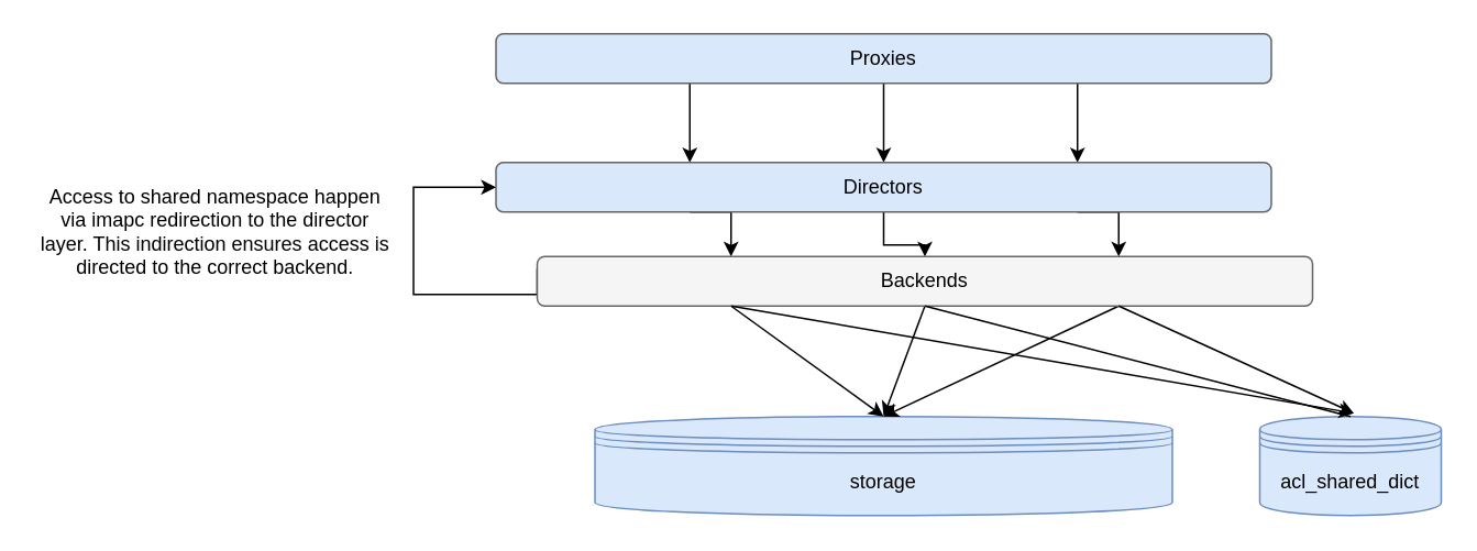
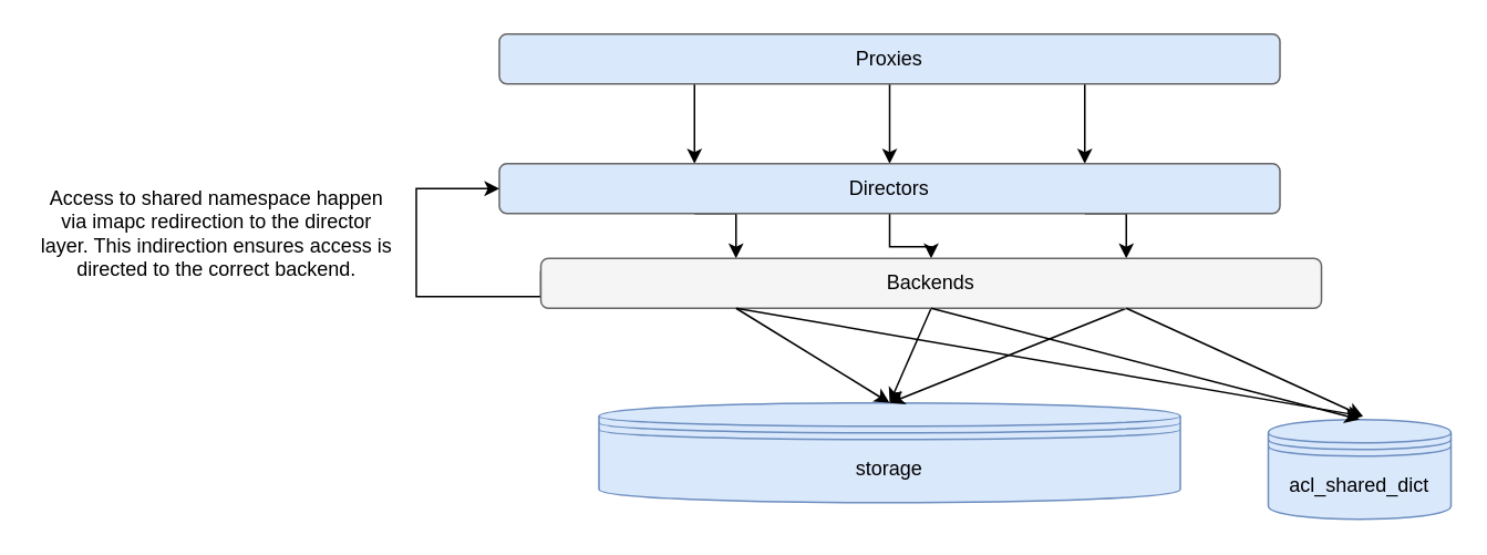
- <mxCell id="17" value="" style="endArrow=none;html=1;exitX=0.5;exitY=1;exitDx=0;exitDy=0;entryX=0.5;entryY=0;entryDx=0;entryDy=0;" edge="1" parent="1" source="15" target="16"><mxGeometry x="495" y="329.99" width="50" height="50" as="geometry"><mxPoint x="994.97" y="200" as="sourcePoint" /><mxPoint x="820" y="250" as="targetPoint" /></mxGeometry></mxCell>
+ <mxCell id="17" value="" style="endArrow=classic;html=1;exitX=0.5;exitY=1;exitDx=0;exitDy=0;entryX=0.5;entryY=0;entryDx=0;entryDy=0;" edge="1" parent="1" source="15" target="16"><mxGeometry x="495" y="329.99" width="50" height="50" as="geometry"><mxPoint x="994.97" y="200" as="sourcePoint" /><mxPoint x="820" y="250" as="targetPoint" /></mxGeometry></mxCell>
- <mxCell id="2" value="storage" style="shape=datastore;whiteSpace=wrap;html=1;fillColor=#dae8fc;strokeColor=#6c8ebf;" parent="1" vertex="1"><mxGeometry x="360" y="252" width="350" height="60" as="geometry" /></mxCell>
+ <mxCell id="2" value="storage" style="shape=datastore;whiteSpace=wrap;html=1;fillColor=#dae8fc;strokeColor=#6c8ebf;" parent="1" vertex="1"><mxGeometry x="360" y="242" width="350" height="60" as="geometry" /></mxCell>
